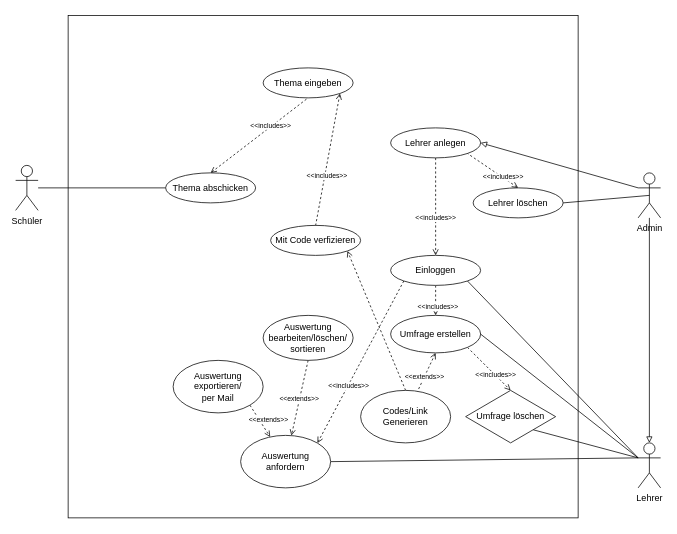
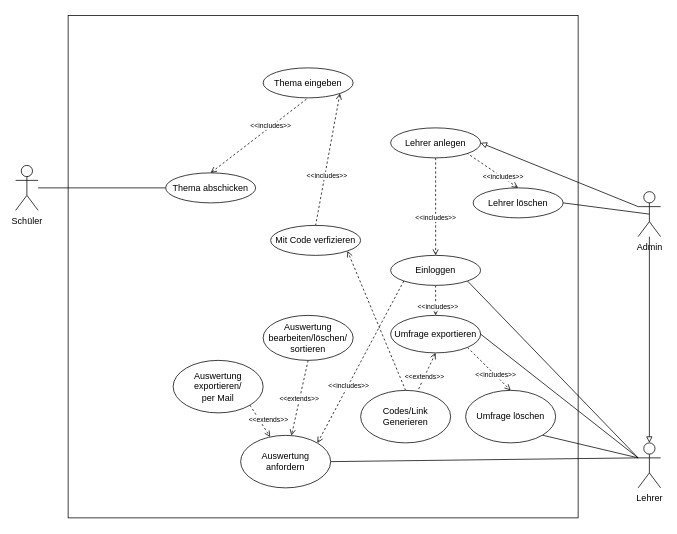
- <mxCell id="20" value="Admin" style="shape=umlActor;verticalLabelPosition=bottom;verticalAlign=top;html=1;outlineConnect=0;" vertex="1" parent="1"><mxGeometry x="850" y="230" width="30" height="60" as="geometry" /></mxCell>
+ <mxCell id="20" value="Admin" style="shape=umlActor;verticalLabelPosition=bottom;verticalAlign=top;html=1;outlineConnect=0;" vertex="1" parent="1"><mxGeometry x="850" y="255" width="30" height="60" as="geometry" /></mxCell>
- <mxCell id="10" value="Umfrage erstellen" style="ellipse;whiteSpace=wrap;html=1;" vertex="1" parent="1"><mxGeometry x="520" y="420" width="120" height="50" as="geometry" /></mxCell>
+ <mxCell id="10" value="Umfrage exportieren" style="ellipse;whiteSpace=wrap;html=1;" vertex="1" parent="1"><mxGeometry x="520" y="420" width="120" height="50" as="geometry" /></mxCell>
- <mxCell id="32" value="Umfrage löschen" style="rhombus;whiteSpace=wrap;html=1;" vertex="1" parent="1"><mxGeometry x="620" y="520" width="120" height="70" as="geometry" /></mxCell>
+ <mxCell id="32" value="Umfrage löschen" style="ellipse;whiteSpace=wrap;html=1;" vertex="1" parent="1"><mxGeometry x="620" y="520" width="120" height="70" as="geometry" /></mxCell>
